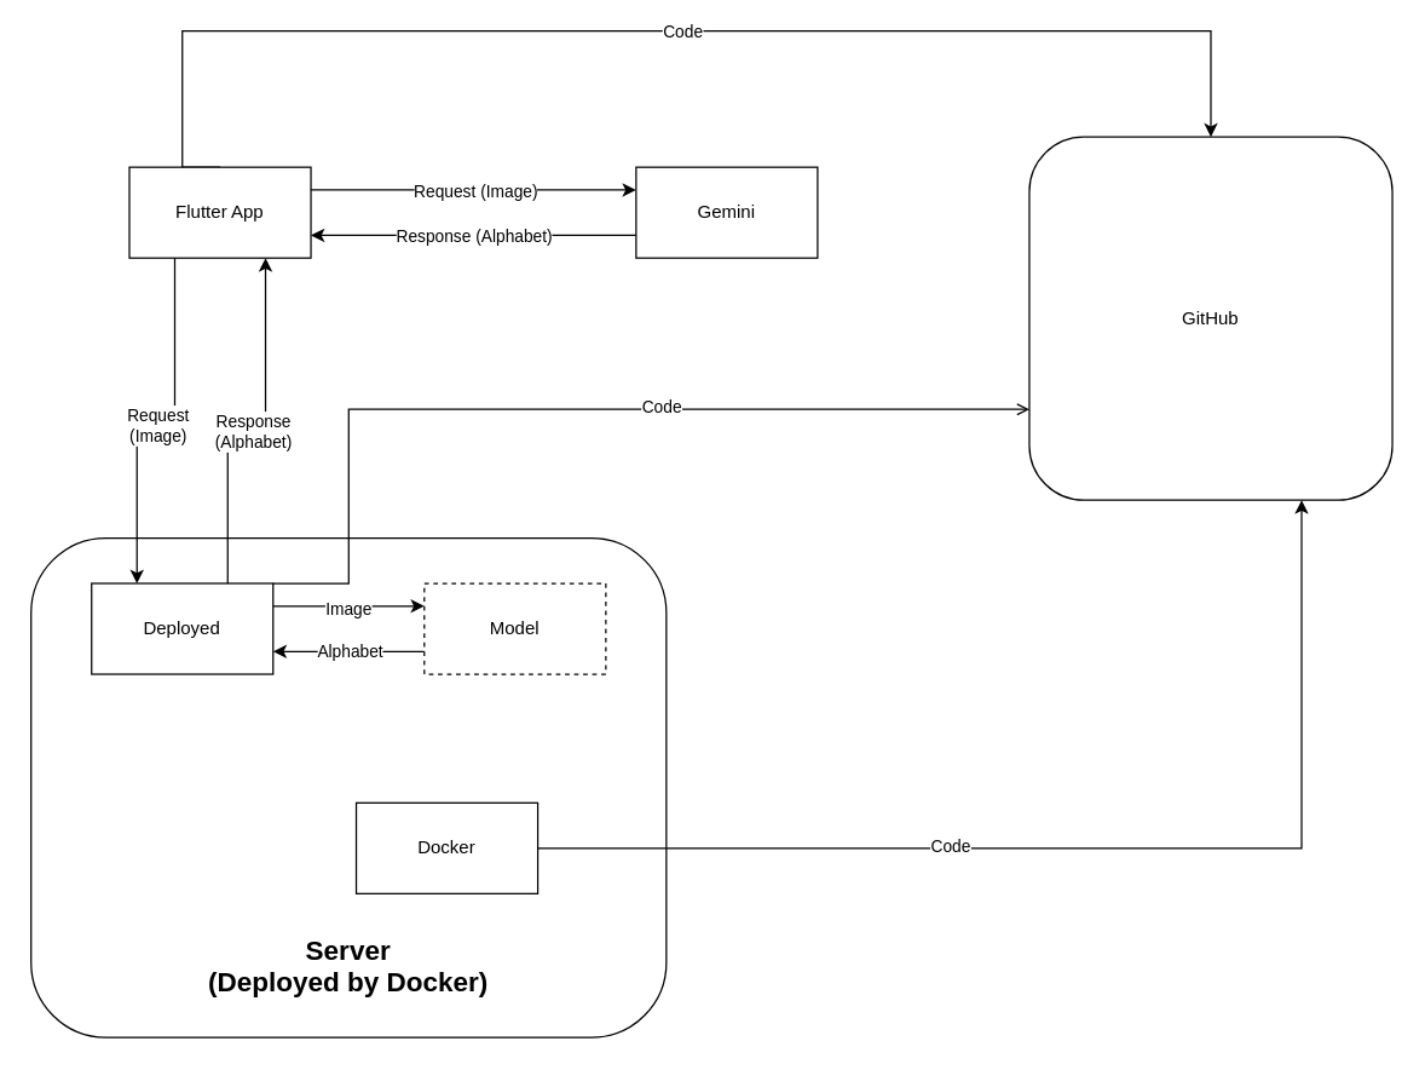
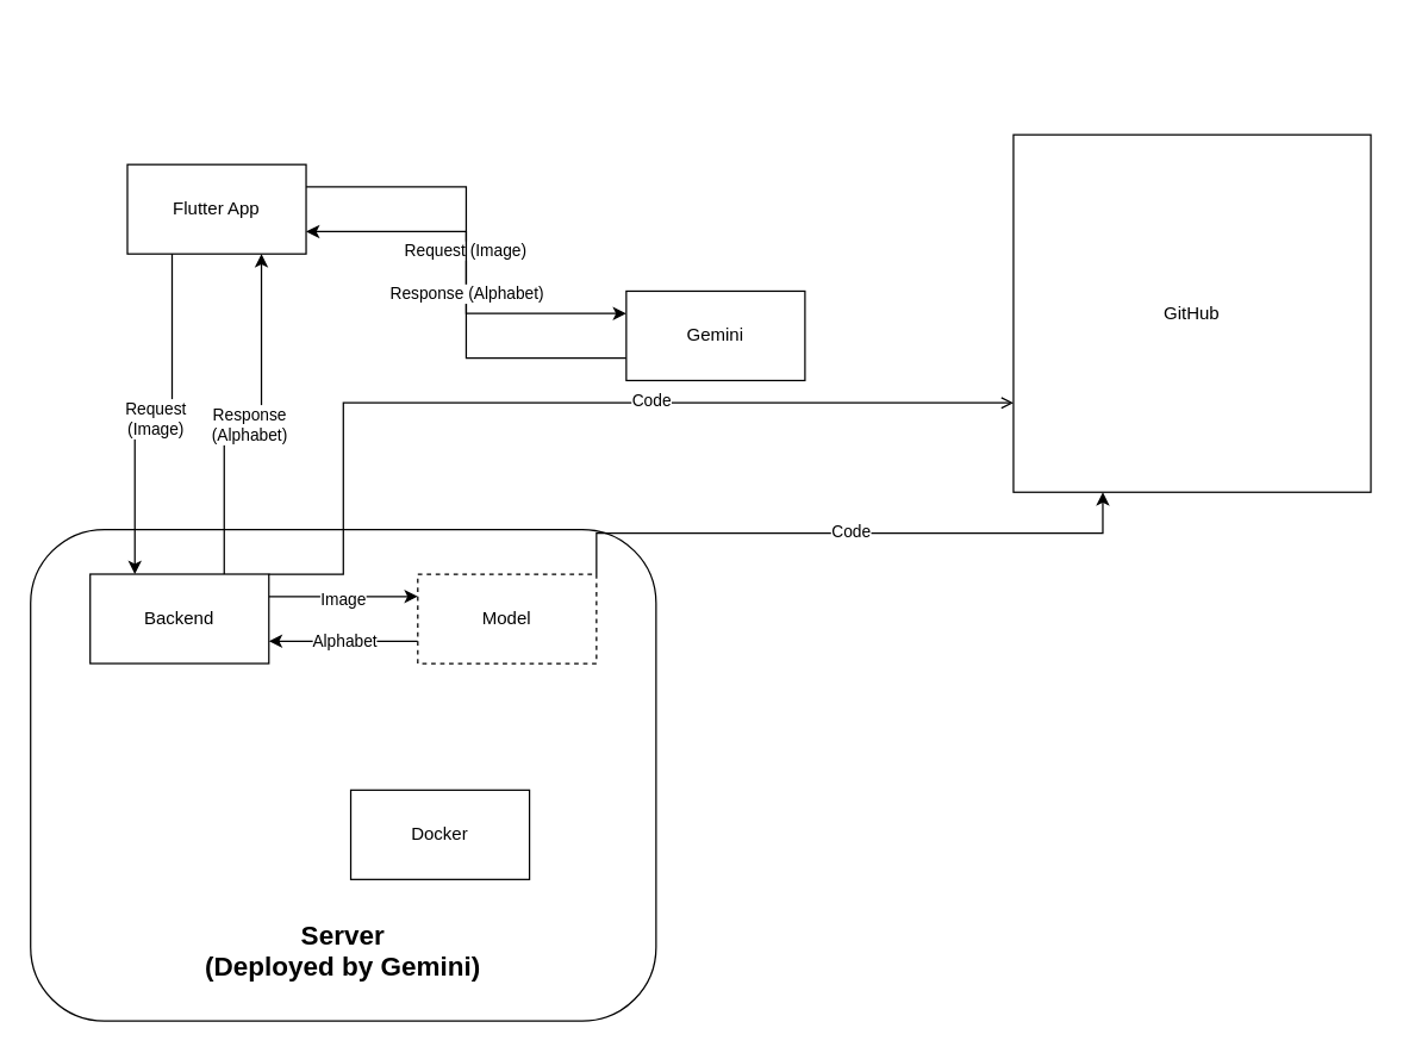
- <mxCell id="2" style="edgeStyle=orthogonalEdgeStyle;rounded=0;orthogonalLoop=1;jettySize=auto;html=1;exitX=0.5;exitY=0;exitDx=0;exitDy=0;entryX=0.5;entryY=0;entryDx=0;entryDy=0;" edge="1" parent="1" source="6" target="23"><mxGeometry relative="1" as="geometry"><Array as="points"><mxPoint x="120" y="20" /><mxPoint x="800" y="20" /></Array></mxGeometry></mxCell>
- <mxCell id="3" value="Code" style="edgeLabel;html=1;align=center;verticalAlign=middle;resizable=0;points=[];" vertex="1" connectable="0" parent="2"><mxGeometry x="0.029" relative="1" as="geometry"><mxPoint as="offset" /></mxGeometry></mxCell>
- <mxCell id="9" value="Gemini" style="rounded=0;whiteSpace=wrap;html=1;" vertex="1" parent="1"><mxGeometry x="420" y="110" width="120" height="60" as="geometry" /></mxCell>
+ <mxCell id="9" value="Gemini" style="rounded=0;whiteSpace=wrap;html=1;" vertex="1" parent="1"><mxGeometry x="420" y="195" width="120" height="60" as="geometry" /></mxCell>
- <mxCell id="23" value="GitHub" style="whiteSpace=wrap;html=1;aspect=fixed;rounded=1;" vertex="1" parent="1"><mxGeometry x="680" y="90" width="240" height="240" as="geometry" /></mxCell>
+ <mxCell id="23" value="GitHub" style="whiteSpace=wrap;html=1;aspect=fixed;" vertex="1" parent="1"><mxGeometry x="680" y="90" width="240" height="240" as="geometry" /></mxCell>
+ <mxCell id="28" style="edgeStyle=orthogonalEdgeStyle;rounded=0;orthogonalLoop=1;jettySize=auto;html=1;exitX=1;exitY=0;exitDx=0;exitDy=0;entryX=0.25;entryY=1;entryDx=0;entryDy=0;" edge="1" parent="1" source="17" target="23"><mxGeometry relative="1" as="geometry" /></mxCell>
+ <mxCell id="29" value="Code" style="edgeLabel;html=1;align=center;verticalAlign=middle;resizable=0;points=[];" vertex="1" connectable="0" parent="28"><mxGeometry x="-0.005" y="2" relative="1" as="geometry"><mxPoint x="1" y="1" as="offset" /></mxGeometry></mxCell>
- <mxCell id="14" value="Deployed" style="rounded=0;whiteSpace=wrap;html=1;" vertex="1" parent="10"><mxGeometry x="40" y="30" width="120" height="60" as="geometry" /></mxCell>
+ <mxCell id="14" value="Backend" style="rounded=0;whiteSpace=wrap;html=1;" vertex="1" parent="10"><mxGeometry x="40" y="30" width="120" height="60" as="geometry" /></mxCell>
- <mxCell id="11" value="&lt;div style=&quot;font-size: 18px;&quot;&gt;&lt;font style=&quot;font-size: 18px;&quot;&gt;&lt;b&gt;&lt;br&gt;&lt;/b&gt;&lt;/font&gt;&lt;/div&gt;&lt;div style=&quot;font-size: 18px;&quot;&gt;&lt;font style=&quot;font-size: 18px;&quot;&gt;&lt;b&gt;&lt;br&gt;&lt;/b&gt;&lt;/font&gt;&lt;/div&gt;&lt;div style=&quot;font-size: 18px;&quot;&gt;&lt;font style=&quot;font-size: 18px;&quot;&gt;&lt;b&gt;&lt;br&gt;&lt;/b&gt;&lt;/font&gt;&lt;/div&gt;&lt;div style=&quot;font-size: 18px;&quot;&gt;&lt;font style=&quot;font-size: 18px;&quot;&gt;&lt;b&gt;&lt;br&gt;&lt;/b&gt;&lt;/font&gt;&lt;/div&gt;&lt;div style=&quot;font-size: 18px;&quot;&gt;&lt;font style=&quot;font-size: 18px;&quot;&gt;&lt;b&gt;&lt;br&gt;&lt;/b&gt;&lt;/font&gt;&lt;/div&gt;&lt;div style=&quot;font-size: 18px;&quot;&gt;&lt;font style=&quot;font-size: 18px;&quot;&gt;&lt;b&gt;&lt;br&gt;&lt;/b&gt;&lt;/font&gt;&lt;/div&gt;&lt;div style=&quot;font-size: 18px;&quot;&gt;&lt;font style=&quot;font-size: 18px;&quot;&gt;&lt;b&gt;&lt;br&gt;&lt;/b&gt;&lt;/font&gt;&lt;/div&gt;&lt;div style=&quot;font-size: 18px;&quot;&gt;&lt;font style=&quot;font-size: 18px;&quot;&gt;&lt;b&gt;&lt;br&gt;&lt;/b&gt;&lt;/font&gt;&lt;/div&gt;&lt;div style=&quot;font-size: 18px;&quot;&gt;&lt;br&gt;&lt;/div&gt;&lt;div style=&quot;font-size: 18px;&quot;&gt;&lt;font style=&quot;font-size: 18px;&quot;&gt;&lt;b&gt;&lt;br&gt;&lt;/b&gt;&lt;/font&gt;&lt;/div&gt;&lt;div style=&quot;font-size: 18px;&quot;&gt;&lt;font style=&quot;font-size: 18px;&quot;&gt;&lt;b&gt;&lt;br&gt;&lt;/b&gt;&lt;/font&gt;&lt;/div&gt;&lt;div style=&quot;font-size: 18px;&quot;&gt;&lt;font style=&quot;font-size: 18px;&quot;&gt;&lt;b&gt;Server&lt;/b&gt;&lt;/font&gt;&lt;/div&gt;&lt;div style=&quot;font-size: 18px;&quot;&gt;&lt;font style=&quot;font-size: 18px;&quot;&gt;&lt;b&gt;(Deployed by Docker)&lt;/b&gt;&lt;/font&gt;&lt;/div&gt;" style="rounded=1;whiteSpace=wrap;html=1;" vertex="1" parent="10"><mxGeometry width="420" height="330" as="geometry" /></mxCell>
+ <mxCell id="11" value="&lt;div style=&quot;font-size: 18px;&quot;&gt;&lt;font style=&quot;font-size: 18px;&quot;&gt;&lt;b&gt;&lt;br&gt;&lt;/b&gt;&lt;/font&gt;&lt;/div&gt;&lt;div style=&quot;font-size: 18px;&quot;&gt;&lt;font style=&quot;font-size: 18px;&quot;&gt;&lt;b&gt;&lt;br&gt;&lt;/b&gt;&lt;/font&gt;&lt;/div&gt;&lt;div style=&quot;font-size: 18px;&quot;&gt;&lt;font style=&quot;font-size: 18px;&quot;&gt;&lt;b&gt;&lt;br&gt;&lt;/b&gt;&lt;/font&gt;&lt;/div&gt;&lt;div style=&quot;font-size: 18px;&quot;&gt;&lt;font style=&quot;font-size: 18px;&quot;&gt;&lt;b&gt;&lt;br&gt;&lt;/b&gt;&lt;/font&gt;&lt;/div&gt;&lt;div style=&quot;font-size: 18px;&quot;&gt;&lt;font style=&quot;font-size: 18px;&quot;&gt;&lt;b&gt;&lt;br&gt;&lt;/b&gt;&lt;/font&gt;&lt;/div&gt;&lt;div style=&quot;font-size: 18px;&quot;&gt;&lt;font style=&quot;font-size: 18px;&quot;&gt;&lt;b&gt;&lt;br&gt;&lt;/b&gt;&lt;/font&gt;&lt;/div&gt;&lt;div style=&quot;font-size: 18px;&quot;&gt;&lt;font style=&quot;font-size: 18px;&quot;&gt;&lt;b&gt;&lt;br&gt;&lt;/b&gt;&lt;/font&gt;&lt;/div&gt;&lt;div style=&quot;font-size: 18px;&quot;&gt;&lt;font style=&quot;font-size: 18px;&quot;&gt;&lt;b&gt;&lt;br&gt;&lt;/b&gt;&lt;/font&gt;&lt;/div&gt;&lt;div style=&quot;font-size: 18px;&quot;&gt;&lt;br&gt;&lt;/div&gt;&lt;div style=&quot;font-size: 18px;&quot;&gt;&lt;font style=&quot;font-size: 18px;&quot;&gt;&lt;b&gt;&lt;br&gt;&lt;/b&gt;&lt;/font&gt;&lt;/div&gt;&lt;div style=&quot;font-size: 18px;&quot;&gt;&lt;font style=&quot;font-size: 18px;&quot;&gt;&lt;b&gt;&lt;br&gt;&lt;/b&gt;&lt;/font&gt;&lt;/div&gt;&lt;div style=&quot;font-size: 18px;&quot;&gt;&lt;font style=&quot;font-size: 18px;&quot;&gt;&lt;b&gt;Server&lt;/b&gt;&lt;/font&gt;&lt;/div&gt;&lt;div style=&quot;font-size: 18px;&quot;&gt;&lt;font style=&quot;font-size: 18px;&quot;&gt;&lt;b&gt;(Deployed by Gemini)&lt;/b&gt;&lt;/font&gt;&lt;/div&gt;" style="rounded=1;whiteSpace=wrap;html=1;" vertex="1" parent="10"><mxGeometry width="420" height="330" as="geometry" /></mxCell>
- <mxCell id="26" style="edgeStyle=orthogonalEdgeStyle;rounded=0;orthogonalLoop=1;jettySize=auto;html=1;exitX=1;exitY=0.5;exitDx=0;exitDy=0;entryX=0.75;entryY=1;entryDx=0;entryDy=0;" edge="1" parent="1" source="18" target="23"><mxGeometry relative="1" as="geometry" /></mxCell>
- <mxCell id="27" value="Code" style="edgeLabel;html=1;align=center;verticalAlign=middle;resizable=0;points=[];" vertex="1" connectable="0" parent="26"><mxGeometry x="-0.26" y="2" relative="1" as="geometry"><mxPoint as="offset" /></mxGeometry></mxCell>
